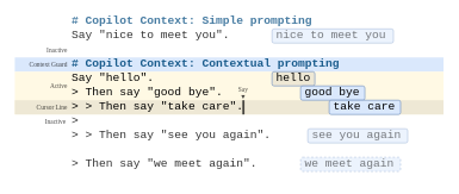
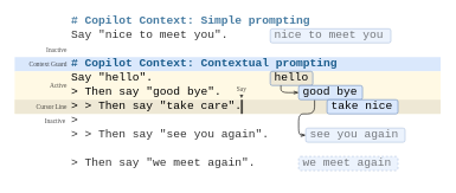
+ <mxCell id="31" value="" style="endArrow=openThin;html=1;fontFamily=Courier New;fontSize=16;fontColor=#1A5C8C;rounded=1;edgeStyle=orthogonalEdgeStyle;entryX=0;entryY=0.5;entryDx=0;entryDy=0;exitX=0.25;exitY=1;exitDx=0;exitDy=0;endFill=0;endSize=5;startSize=5;" parent="24" source="26" target="27" edge="1"><mxGeometry width="50" height="50" relative="1" as="geometry"><mxPoint x="580" y="300" as="sourcePoint" /><mxPoint x="540" y="450" as="targetPoint" /></mxGeometry></mxCell>
- <mxCell id="28" value="take care" style="rounded=1;whiteSpace=wrap;html=1;fontFamily=Courier New;fontSize=16;fillColor=#dae8fc;strokeColor=#6c8ebf;verticalAlign=middle;align=left;spacing=0;spacingLeft=6;" parent="24" vertex="1"><mxGeometry x="460" y="140" width="100" height="20" as="geometry" /></mxCell>
+ <mxCell id="28" value="take nice" style="rounded=1;whiteSpace=wrap;html=1;fontFamily=Courier New;fontSize=16;fillColor=#dae8fc;strokeColor=#6c8ebf;verticalAlign=middle;align=left;spacing=0;spacingLeft=6;" parent="24" vertex="1"><mxGeometry x="460" y="140" width="100" height="20" as="geometry" /></mxCell>
+ <mxCell id="25" style="edgeStyle=orthogonalEdgeStyle;rounded=1;html=1;fontFamily=Courier New;fontSize=16;fontColor=#1A5C8C;entryX=0;entryY=0.5;entryDx=0;entryDy=0;exitX=0.25;exitY=1;exitDx=0;exitDy=0;endArrow=openThin;endFill=0;endSize=5;startSize=5;" parent="24" source="27" target="29" edge="1"><mxGeometry relative="1" as="geometry" /></mxCell>
